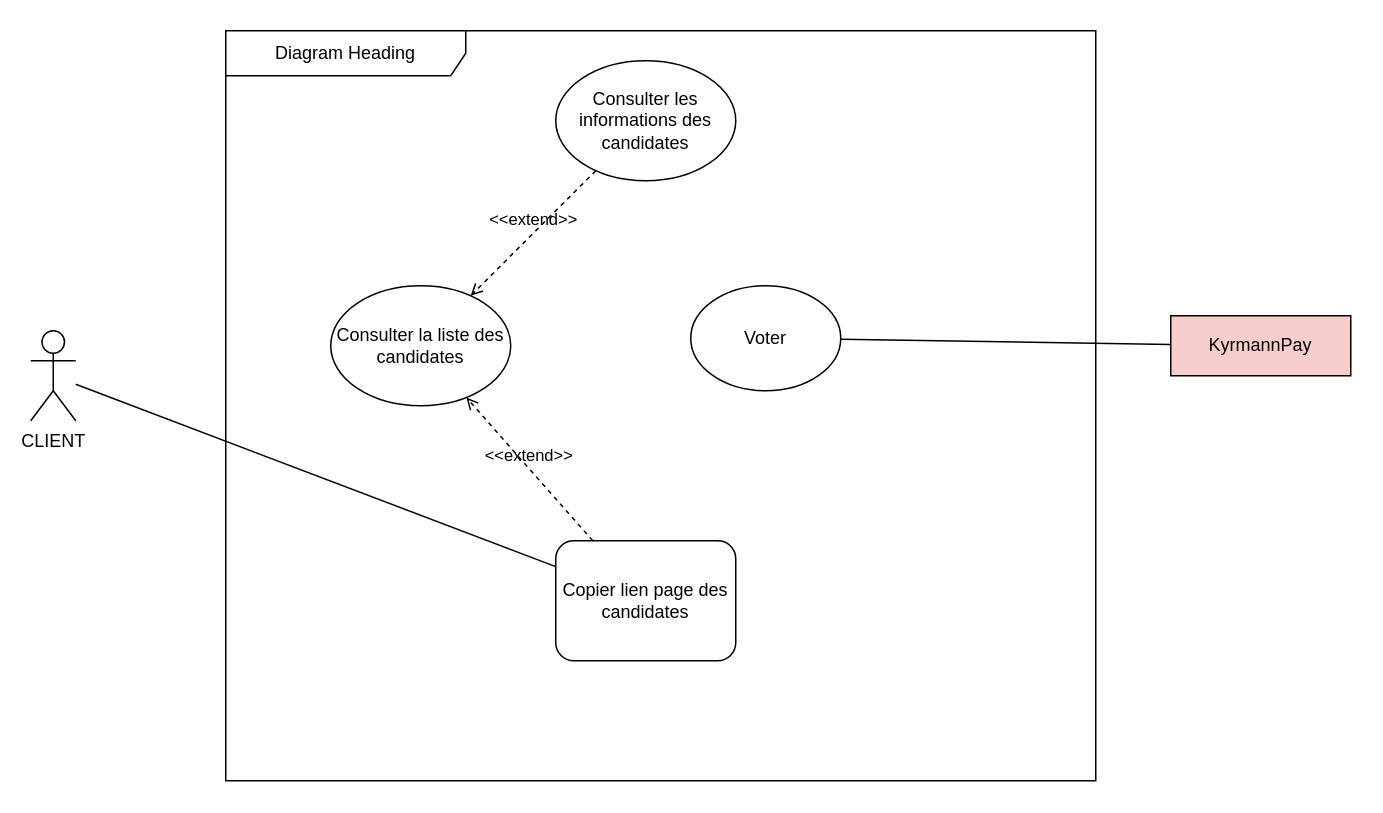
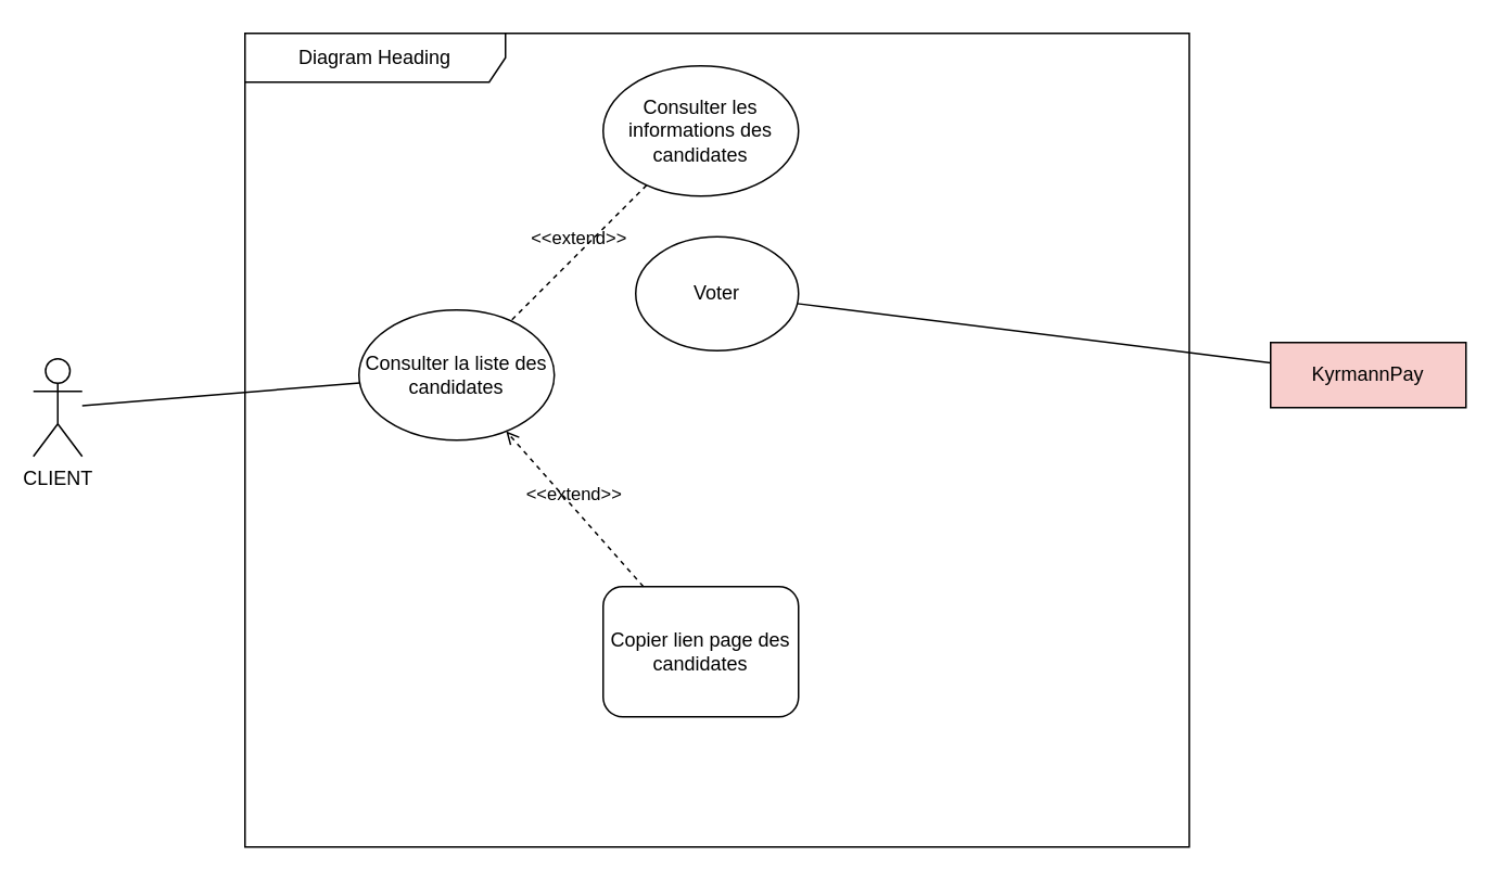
- <mxCell id="9" value="&amp;lt;&amp;lt;extend&amp;gt;&amp;gt;" style="html=1;verticalAlign=bottom;labelBackgroundColor=none;endArrow=open;endFill=0;dashed=1;rounded=0;" parent="4" source="6" target="8" edge="1"><mxGeometry width="160" relative="1" as="geometry"><mxPoint x="279.997" y="213.396" as="sourcePoint" /><mxPoint x="375.204" y="150.004" as="targetPoint" /></mxGeometry></mxCell>
+ <mxCell id="9" value="&amp;lt;&amp;lt;extend&amp;gt;&amp;gt;" style="html=1;verticalAlign=bottom;labelBackgroundColor=none;endArrow=none;endFill=0;dashed=1;rounded=0;" parent="4" source="6" target="8" edge="1"><mxGeometry width="160" relative="1" as="geometry"><mxPoint x="279.997" y="213.396" as="sourcePoint" /><mxPoint x="375.204" y="150.004" as="targetPoint" /></mxGeometry></mxCell>
- <mxCell id="5" value="Voter" style="ellipse;whiteSpace=wrap;html=1;" parent="4" vertex="1"><mxGeometry x="310" y="170" width="100" height="70" as="geometry" /></mxCell>
+ <mxCell id="5" value="Voter" style="ellipse;whiteSpace=wrap;html=1;" parent="4" vertex="1"><mxGeometry x="240" y="125" width="100" height="70" as="geometry" /></mxCell>
- <mxCell id="3" value="" style="endArrow=none;html=1;rounded=0;" parent="1" source="2" target="7" edge="1"><mxGeometry width="50" height="50" relative="1" as="geometry"><mxPoint x="240" y="330" as="sourcePoint" /><mxPoint x="290" y="280" as="targetPoint" /></mxGeometry></mxCell>
+ <mxCell id="3" value="" style="endArrow=none;html=1;rounded=0;" parent="1" source="2" target="8" edge="1"><mxGeometry width="50" height="50" relative="1" as="geometry"><mxPoint x="240" y="330" as="sourcePoint" /><mxPoint x="290" y="280" as="targetPoint" /></mxGeometry></mxCell>
